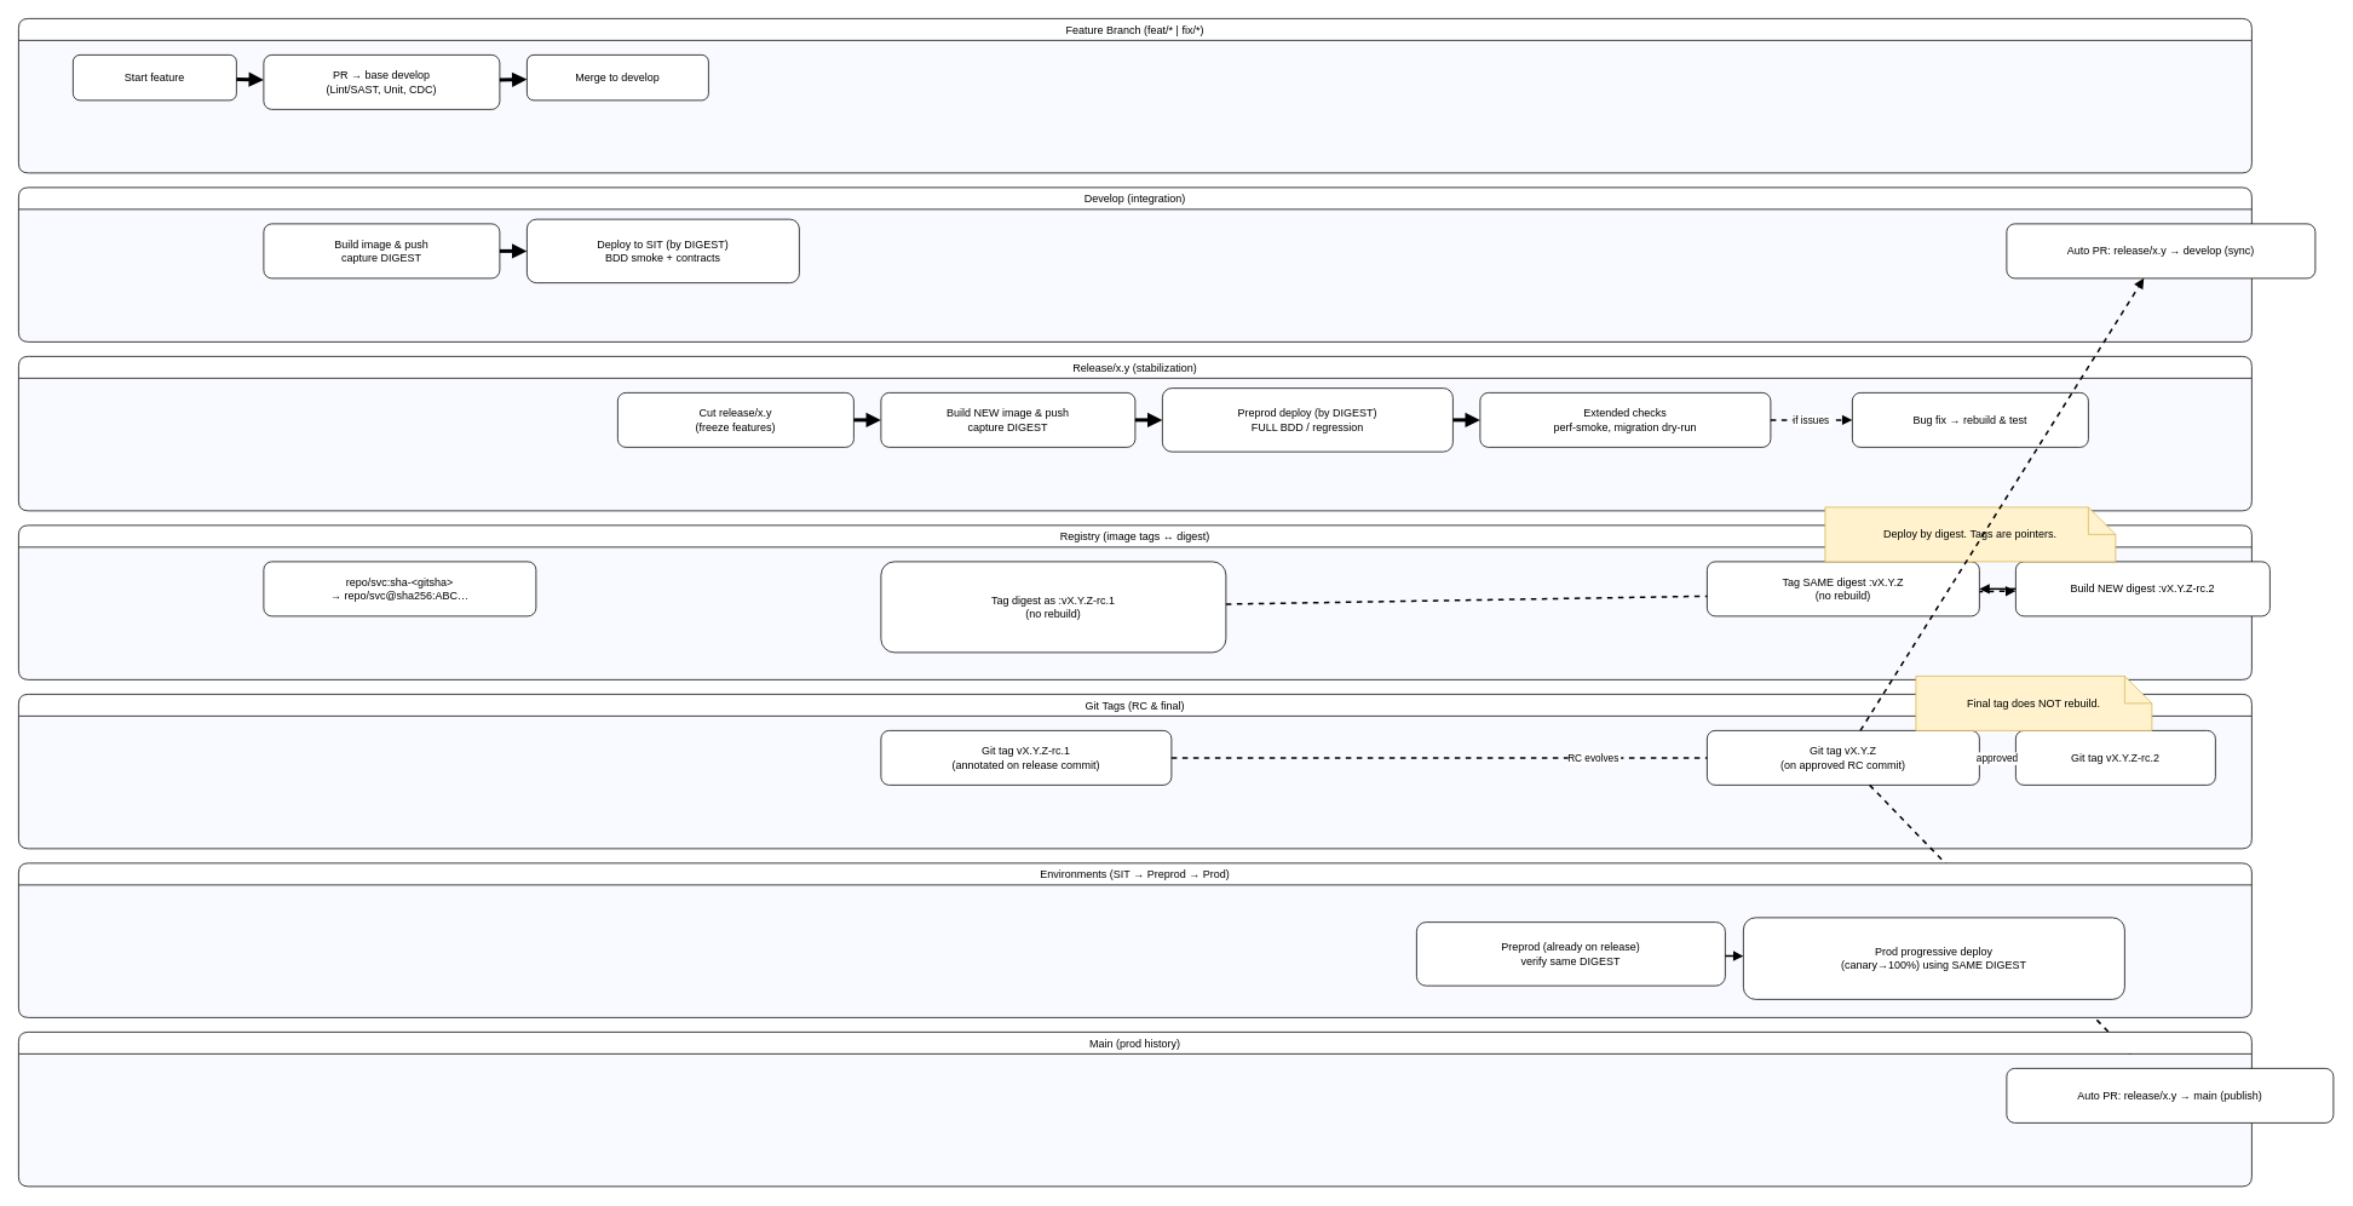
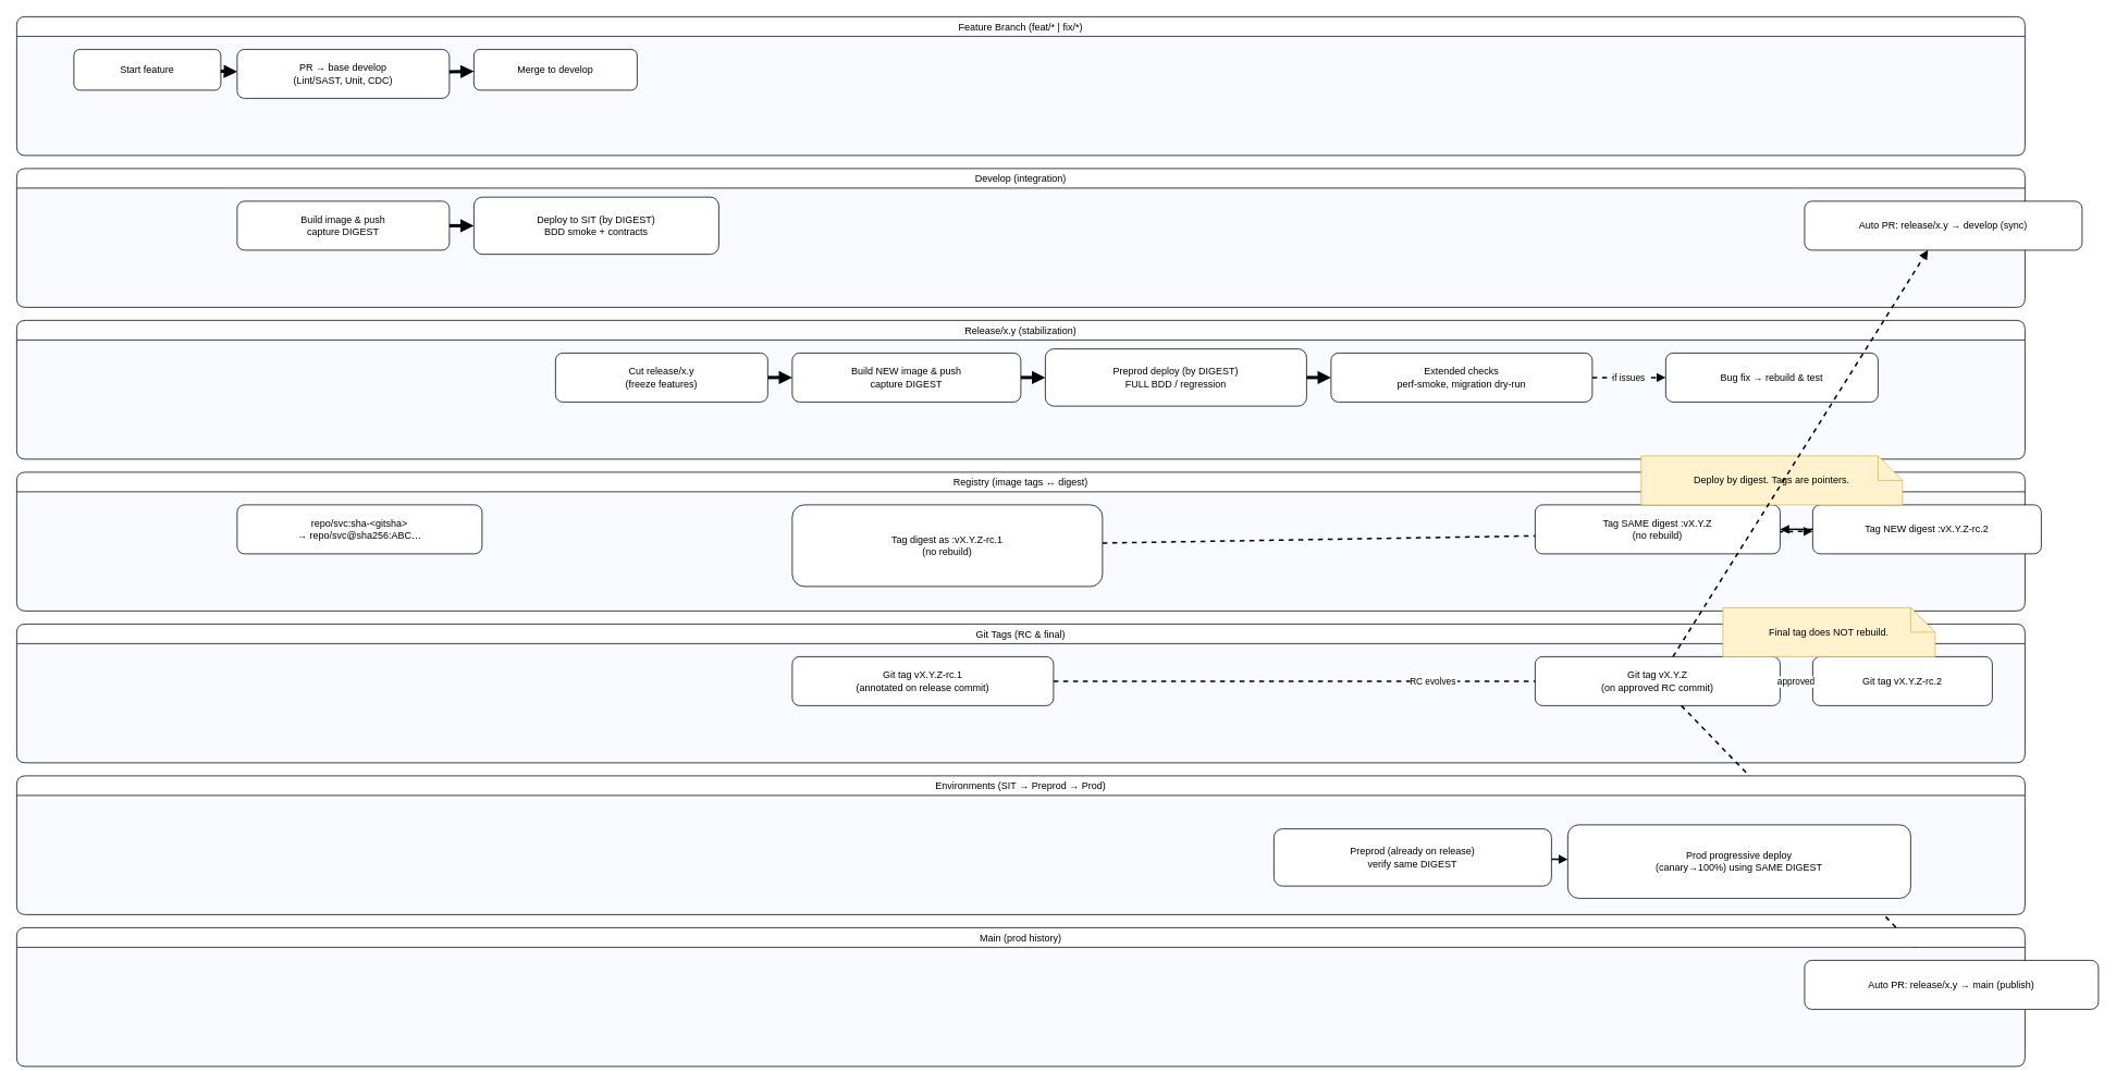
- <mxCell id="3" value="Start feature" style="shape=rectangle;rounded=1;whiteSpace=wrap;fillColor=#ffffff;strokeColor=#000000;" parent="2" vertex="1"><mxGeometry x="60" y="40" width="180" height="50" as="geometry" /></mxCell>
+ <mxCell id="3" value="Start feature" style="shape=rectangle;rounded=1;whiteSpace=wrap;fillColor=#ffffff;strokeColor=#000000;" parent="2" vertex="1"><mxGeometry x="70" y="40" width="180" height="50" as="geometry" /></mxCell>
- <mxCell id="26" value="Build NEW digest :vX.Y.Z-rc.2" style="shape=rectangle;rounded=1;whiteSpace=wrap;fillColor=#ffffff;strokeColor=#000000;" parent="23" vertex="1"><mxGeometry x="2200" y="40" width="280" height="60" as="geometry" /></mxCell>
+ <mxCell id="26" value="Tag NEW digest :vX.Y.Z-rc.2" style="shape=rectangle;rounded=1;whiteSpace=wrap;fillColor=#ffffff;strokeColor=#000000;" parent="23" vertex="1"><mxGeometry x="2200" y="40" width="280" height="60" as="geometry" /></mxCell>
